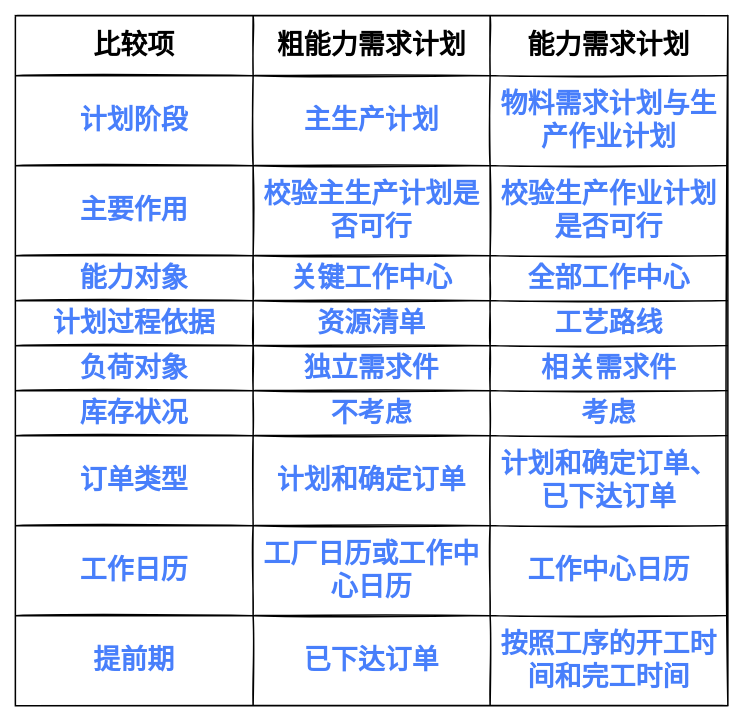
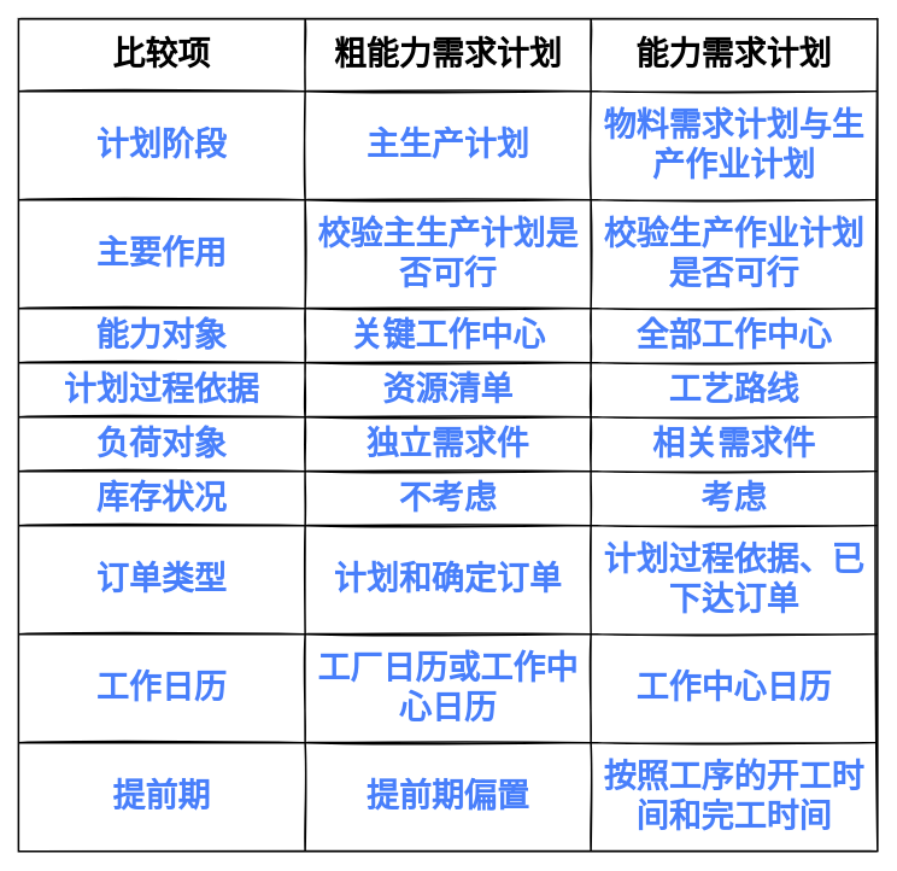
- <mxCell id="34" value="计划和确定订单、已下达订单" style="shape=partialRectangle;html=1;whiteSpace=wrap;connectable=0;fillColor=none;top=0;left=0;bottom=0;right=0;overflow=hidden;pointerEvents=1;fontStyle=1;fontFamily=FZJingLeiS-R-GB;fontSize=36;fontColor=#487FFB;" vertex="1" parent="31"><mxGeometry x="633" width="317" height="120" as="geometry"><mxRectangle width="317" height="120" as="alternateBounds" /></mxGeometry></mxCell>
+ <mxCell id="34" value="计划过程依据、已下达订单" style="shape=partialRectangle;html=1;whiteSpace=wrap;connectable=0;fillColor=none;top=0;left=0;bottom=0;right=0;overflow=hidden;pointerEvents=1;fontStyle=1;fontFamily=FZJingLeiS-R-GB;fontSize=36;fontColor=#487FFB;" vertex="1" parent="31"><mxGeometry x="633" width="317" height="120" as="geometry"><mxRectangle width="317" height="120" as="alternateBounds" /></mxGeometry></mxCell>
- <mxCell id="41" value="已下达订单" style="shape=partialRectangle;html=1;whiteSpace=wrap;connectable=0;fillColor=none;top=0;left=0;bottom=0;right=0;overflow=hidden;fontStyle=1;fontFamily=FZJingLeiS-R-GB;fontSize=36;fontColor=#487FFB;" vertex="1" parent="39"><mxGeometry x="317" width="316" height="120" as="geometry"><mxRectangle width="316" height="120" as="alternateBounds" /></mxGeometry></mxCell>
+ <mxCell id="41" value="提前期偏置" style="shape=partialRectangle;html=1;whiteSpace=wrap;connectable=0;fillColor=none;top=0;left=0;bottom=0;right=0;overflow=hidden;fontStyle=1;fontFamily=FZJingLeiS-R-GB;fontSize=36;fontColor=#487FFB;" vertex="1" parent="39"><mxGeometry x="317" width="316" height="120" as="geometry"><mxRectangle width="316" height="120" as="alternateBounds" /></mxGeometry></mxCell>
